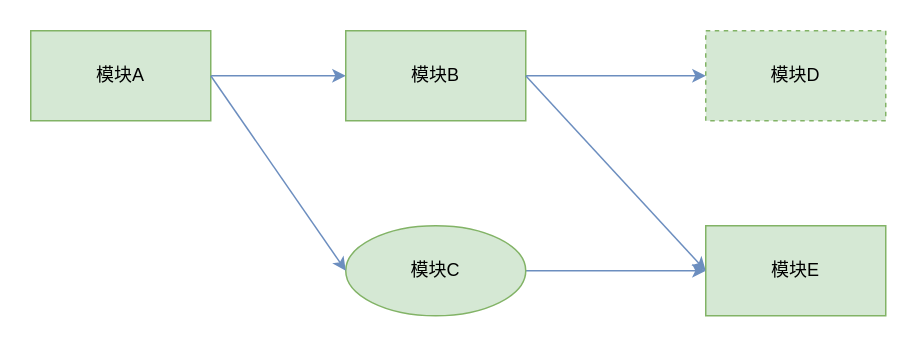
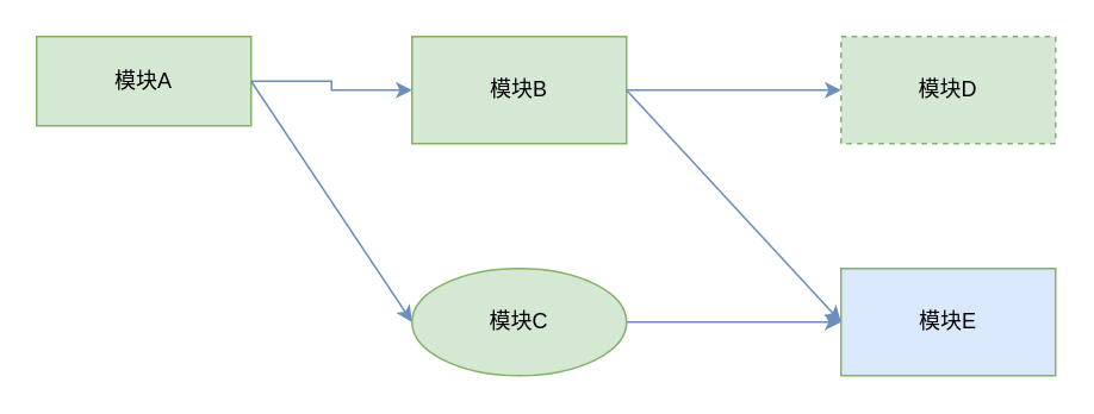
- <mxCell id="3" value="模块A" style="rounded=0;whiteSpace=wrap;html=1;fillColor=#d5e8d4;strokeColor=#82b366;" vertex="1" parent="1"><mxGeometry x="20" y="20" width="120" height="60" as="geometry" /></mxCell>
+ <mxCell id="3" value="模块A" style="rounded=0;whiteSpace=wrap;html=1;fillColor=#d5e8d4;strokeColor=#82b366;" vertex="1" parent="1"><mxGeometry x="20" y="20" width="120" height="50" as="geometry" /></mxCell>
- <mxCell id="9" value="模块E" style="rounded=0;whiteSpace=wrap;html=1;fillColor=#d5e8d4;strokeColor=#82b366;" vertex="1" parent="1"><mxGeometry x="470" y="150" width="120" height="60" as="geometry" /></mxCell>
+ <mxCell id="9" value="模块E" style="rounded=0;whiteSpace=wrap;html=1;fillColor=#dae8fc;strokeColor=#82b366;" vertex="1" parent="1"><mxGeometry x="470" y="150" width="120" height="60" as="geometry" /></mxCell>
